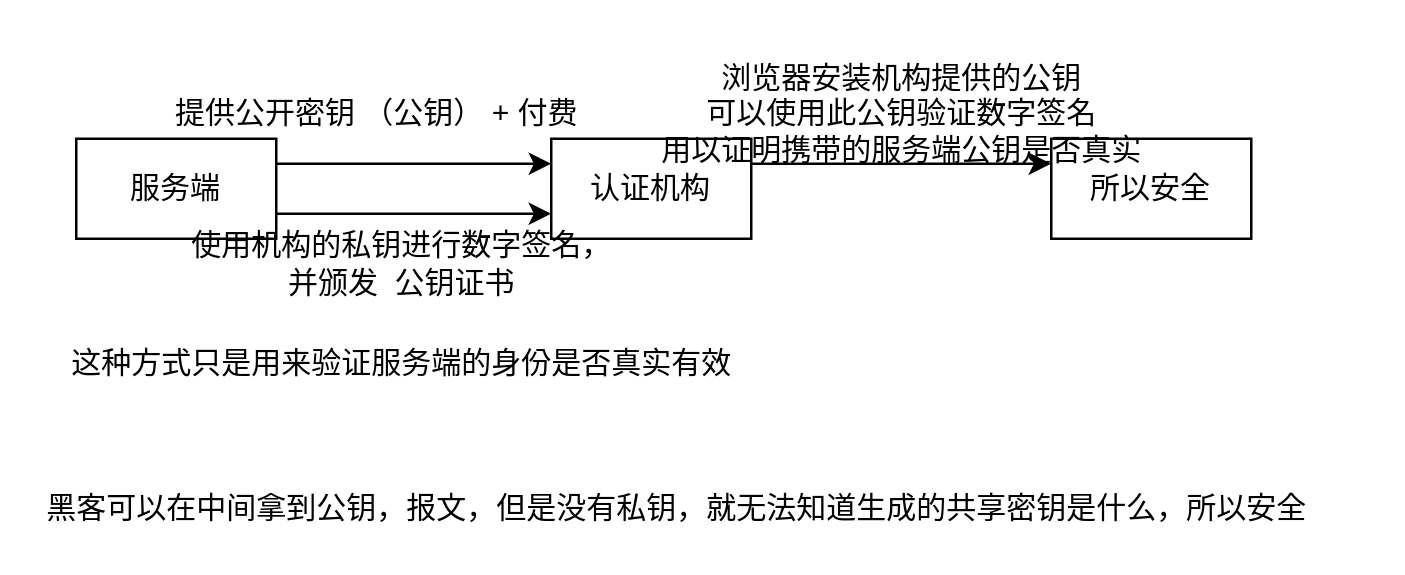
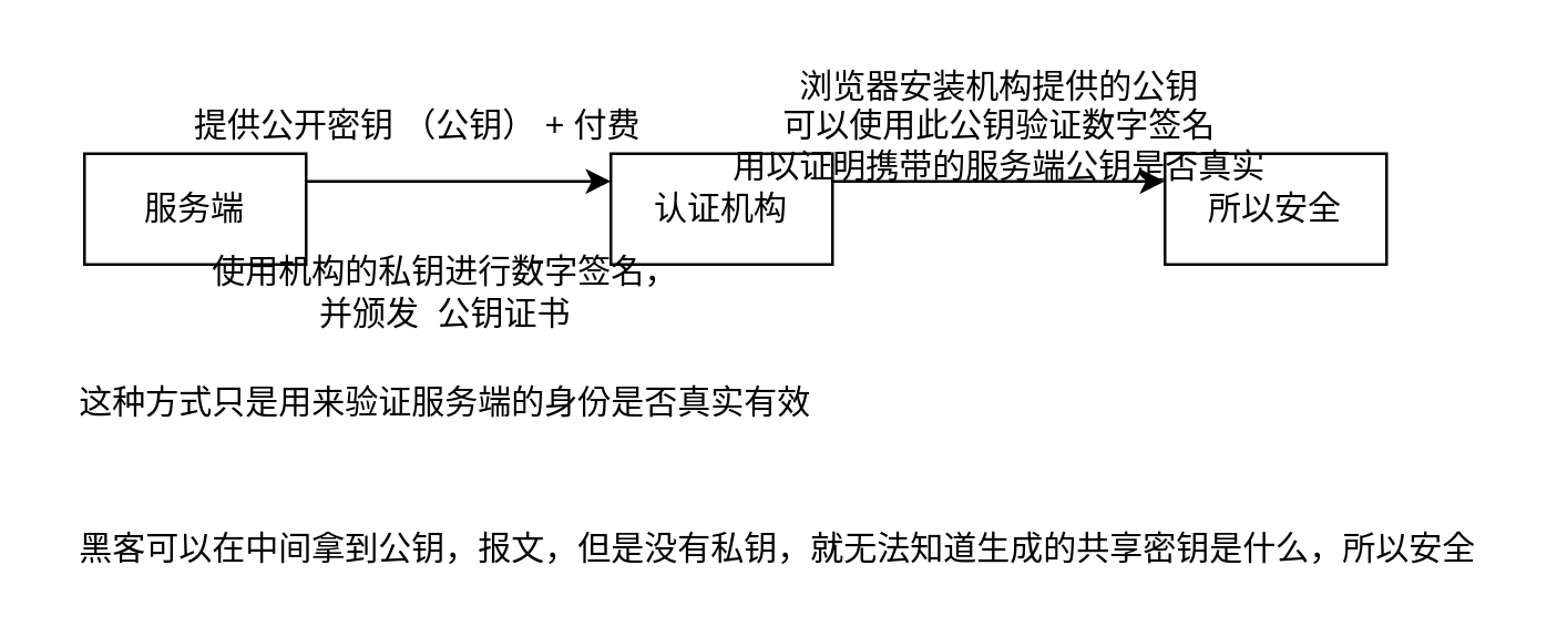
- <mxCell id="8" value="" style="endArrow=classic;html=1;exitX=1;exitY=0.75;exitDx=0;exitDy=0;entryX=0;entryY=0.75;entryDx=0;entryDy=0;" edge="1" parent="1" source="2" target="4"><mxGeometry width="50" height="50" relative="1" as="geometry"><mxPoint x="250" y="115" as="sourcePoint" /><mxPoint x="300" y="65" as="targetPoint" /><Array as="points" /></mxGeometry></mxCell>
- <mxCell id="12" value="黑客可以在中间拿到公钥，报文，但是没有私钥，就无法知道生成的共享密钥是什么，所以安全" style="text;html=1;align=center;verticalAlign=middle;resizable=0;points=[];autosize=1;" vertex="1" parent="1"><mxGeometry x="10" y="193" width="520" height="20" as="geometry" /></mxCell>
+ <mxCell id="12" value="黑客可以在中间拿到公钥，报文，但是没有私钥，就无法知道生成的共享密钥是什么，所以安全" style="text;html=1;align=center;verticalAlign=middle;resizable=0;points=[];autosize=1;" vertex="1" parent="1"><mxGeometry x="20" y="188" width="520" height="20" as="geometry" /></mxCell>
